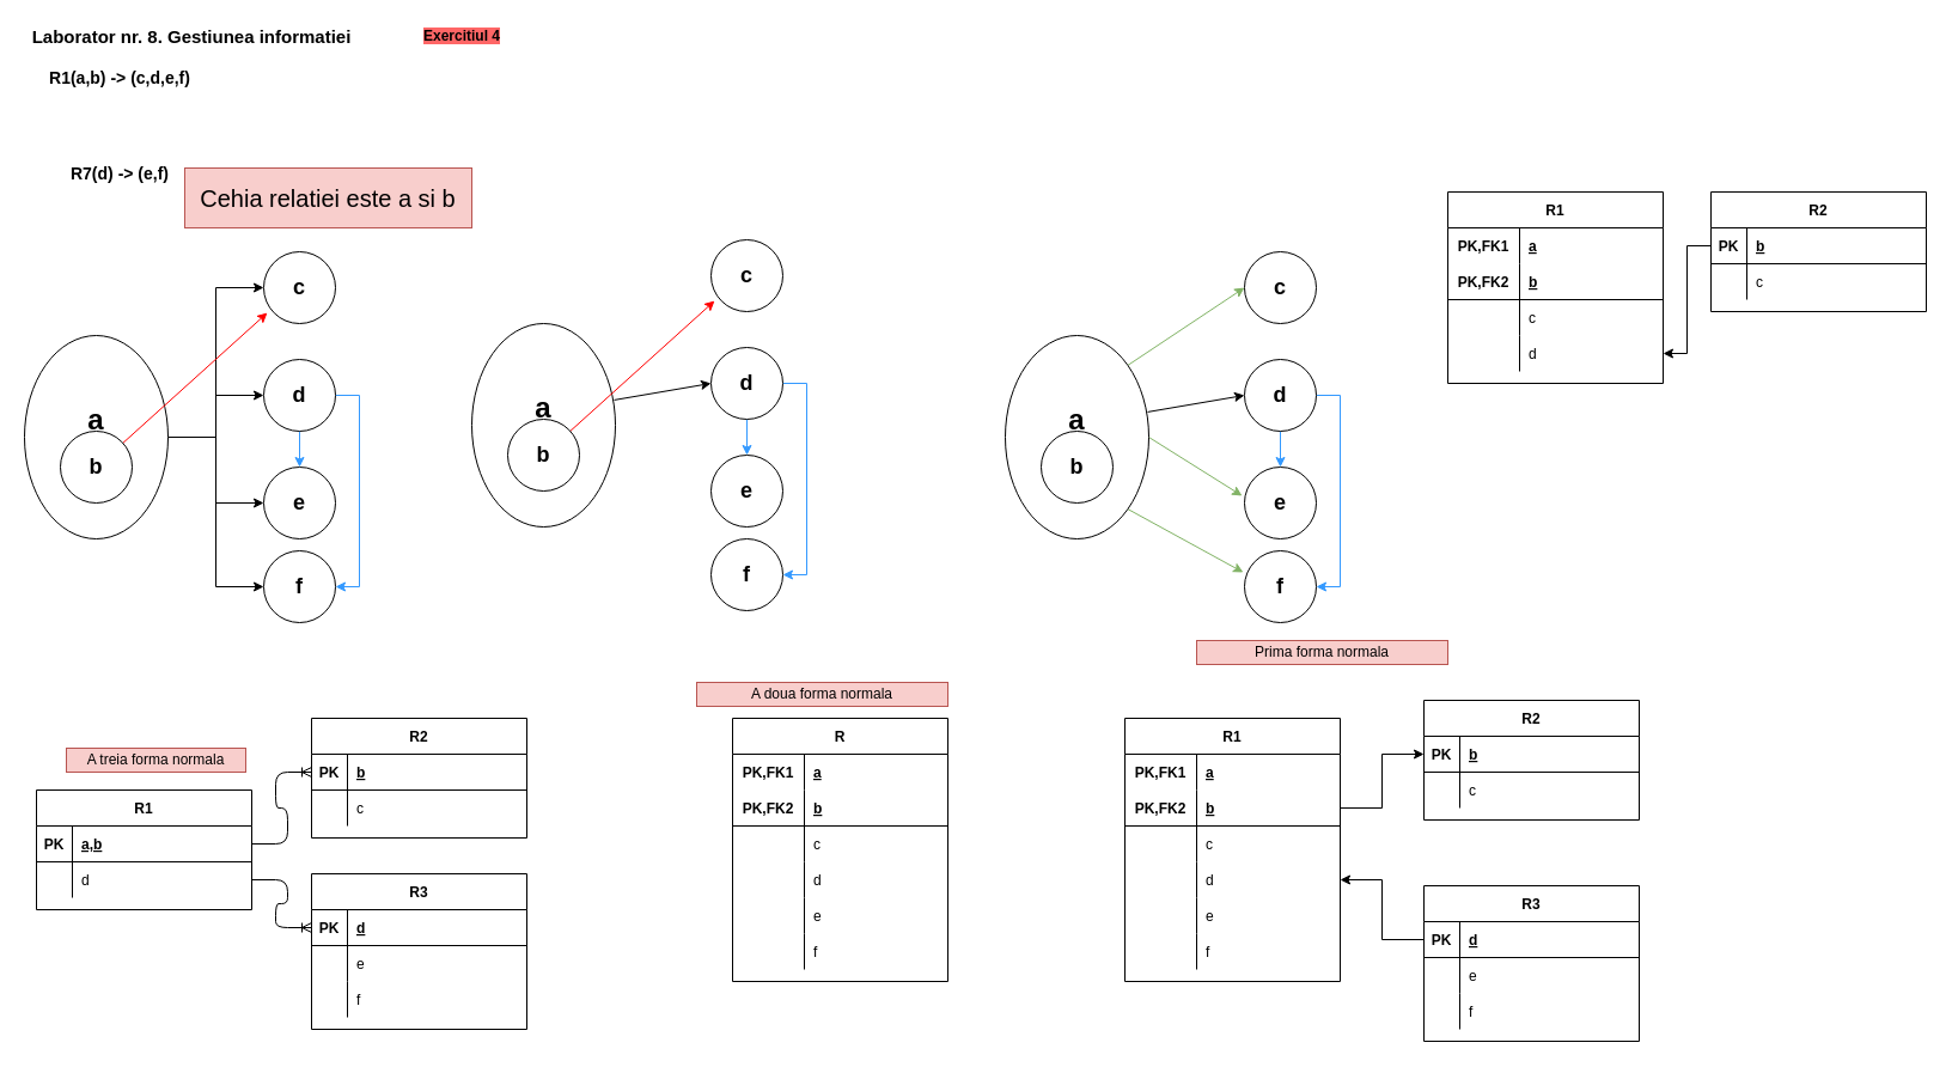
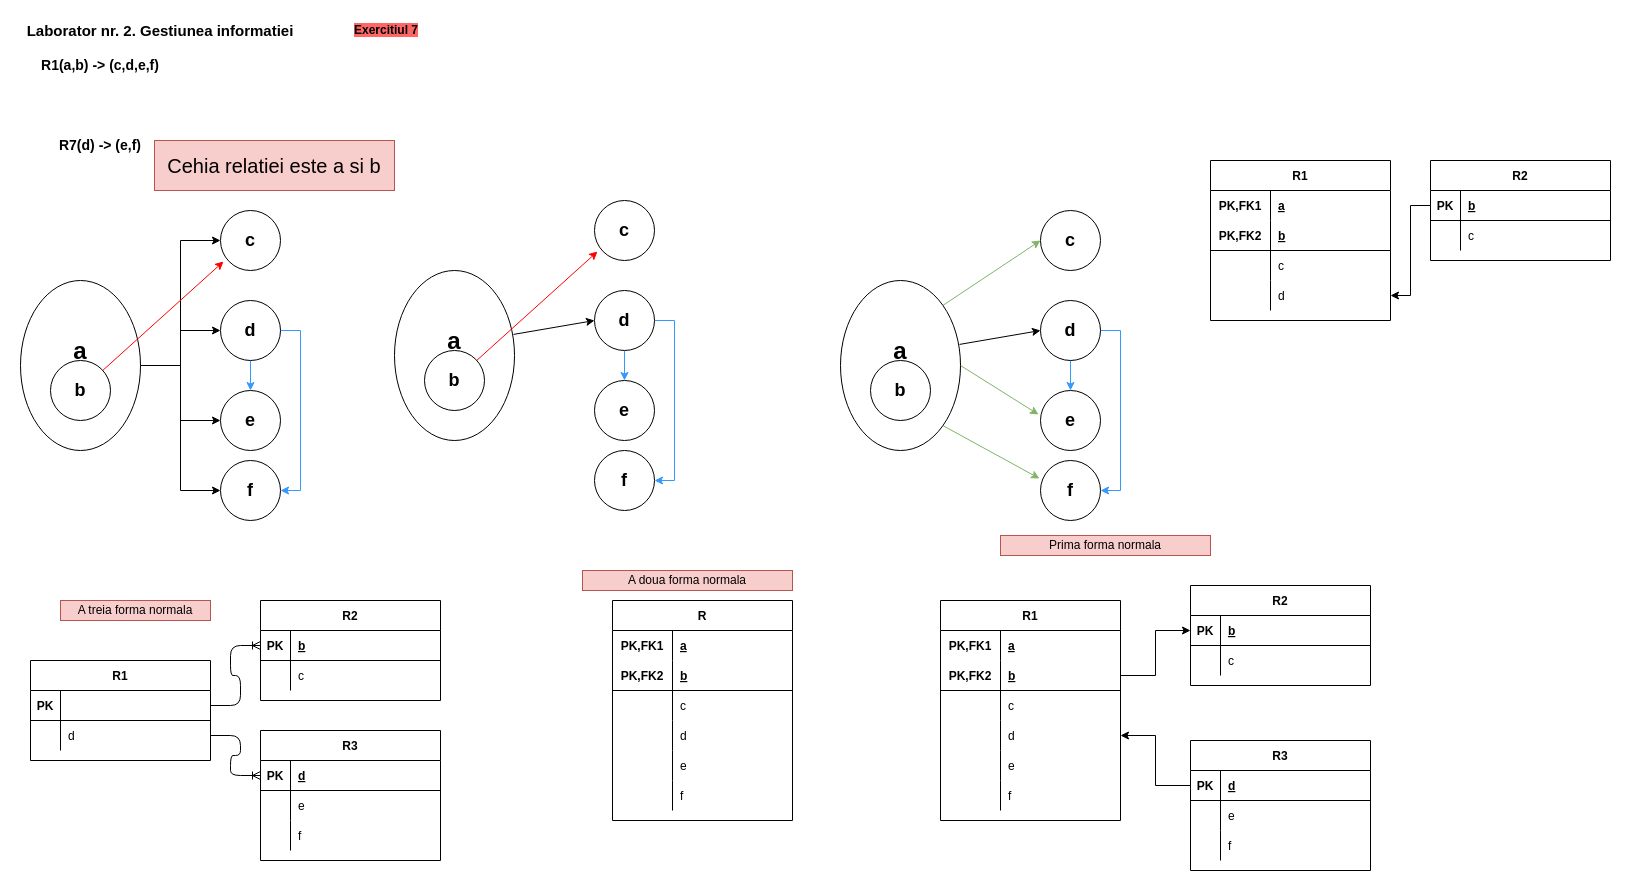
- <mxCell id="84" value="&lt;b&gt;&lt;font style=&quot;font-size: 15px&quot;&gt;Laborator nr. 8. Gestiunea informatiei&lt;/font&gt;&lt;/b&gt;" style="text;html=1;strokeColor=none;fillColor=none;align=center;verticalAlign=middle;whiteSpace=wrap;rounded=0;" parent="1" vertex="1"><mxGeometry x="20" y="20" width="280" height="20" as="geometry" /></mxCell>
+ <mxCell id="84" value="&lt;b&gt;&lt;font style=&quot;font-size: 15px&quot;&gt;Laborator nr. 2. Gestiunea informatiei&lt;/font&gt;&lt;/b&gt;" style="text;html=1;strokeColor=none;fillColor=none;align=center;verticalAlign=middle;whiteSpace=wrap;rounded=0;" parent="1" vertex="1"><mxGeometry x="20" y="20" width="280" height="20" as="geometry" /></mxCell>
- <mxCell id="85" value="&lt;b style=&quot;background-color: rgb(255 , 102 , 102)&quot;&gt;Exercitiul 4&lt;/b&gt;" style="text;html=1;strokeColor=none;fillColor=none;align=center;verticalAlign=middle;whiteSpace=wrap;rounded=0;" parent="1" vertex="1"><mxGeometry x="346" y="20" width="80" height="20" as="geometry" /></mxCell>
+ <mxCell id="85" value="&lt;b style=&quot;background-color: rgb(255 , 102 , 102)&quot;&gt;Exercitiul 7&lt;/b&gt;" style="text;html=1;strokeColor=none;fillColor=none;align=center;verticalAlign=middle;whiteSpace=wrap;rounded=0;" parent="1" vertex="1"><mxGeometry x="346" y="20" width="80" height="20" as="geometry" /></mxCell>
- <mxCell id="86" value="A treia forma normala" style="text;html=1;strokeColor=#b85450;fillColor=#f8cecc;align=center;verticalAlign=middle;whiteSpace=wrap;rounded=0;" parent="1" vertex="1"><mxGeometry x="55" y="625" width="150" height="20" as="geometry" /></mxCell>
+ <mxCell id="86" value="A treia forma normala" style="text;html=1;strokeColor=#b85450;fillColor=#f8cecc;align=center;verticalAlign=middle;whiteSpace=wrap;rounded=0;" parent="1" vertex="1"><mxGeometry x="60" y="600" width="150" height="20" as="geometry" /></mxCell>
- <mxCell id="20" value="a,b" style="shape=partialRectangle;connectable=0;fillColor=none;top=0;left=0;bottom=0;right=0;align=left;spacingLeft=6;fontStyle=5;overflow=hidden;" parent="18" vertex="1"><mxGeometry x="30" width="150" height="30" as="geometry" /></mxCell>
